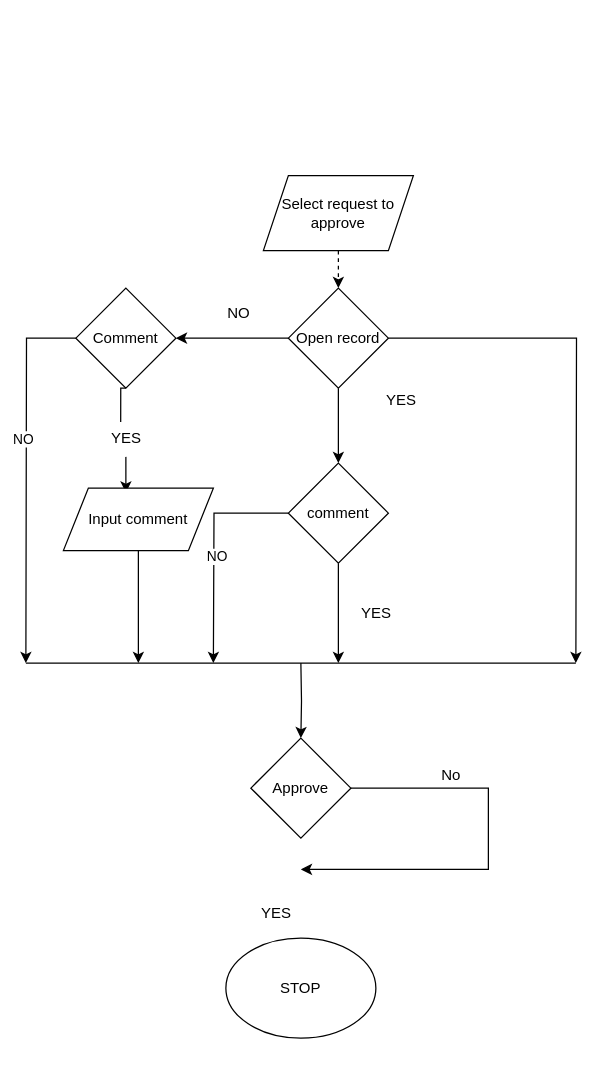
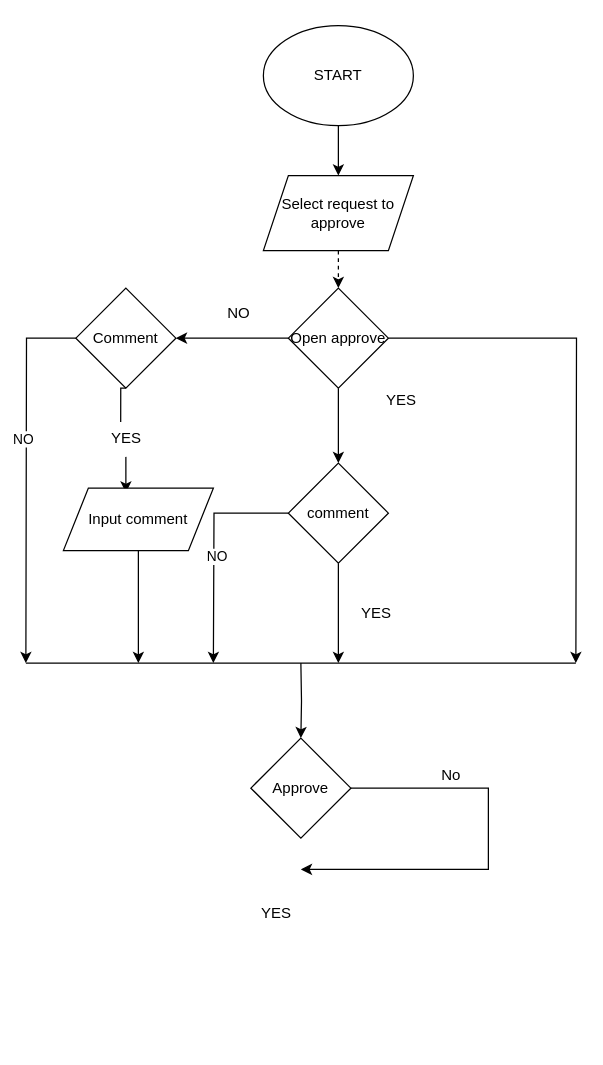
+ <mxCell id="3" value="START" style="ellipse;whiteSpace=wrap;html=1;" parent="1" vertex="1"><mxGeometry x="210" y="20" width="120" height="80" as="geometry" /></mxCell>
+ <mxCell id="2" style="edgeStyle=orthogonalEdgeStyle;rounded=0;orthogonalLoop=1;jettySize=auto;html=1;exitX=0.5;exitY=1;exitDx=0;exitDy=0;entryX=0.5;entryY=0;entryDx=0;entryDy=0;" edge="1" parent="1" source="3" target="5"><mxGeometry relative="1" as="geometry" /></mxCell>
- <mxCell id="8" value="Open record" style="rhombus;whiteSpace=wrap;html=1;" vertex="1" parent="1"><mxGeometry x="230" y="230" width="80" height="80" as="geometry" /></mxCell>
+ <mxCell id="8" value="Open approve" style="rhombus;whiteSpace=wrap;html=1;" vertex="1" parent="1"><mxGeometry x="230" y="230" width="80" height="80" as="geometry" /></mxCell>
- <mxCell id="23" value="STOP" style="ellipse;whiteSpace=wrap;html=1;" vertex="1" parent="1"><mxGeometry x="180" y="750" width="120" height="80" as="geometry" /></mxCell>
